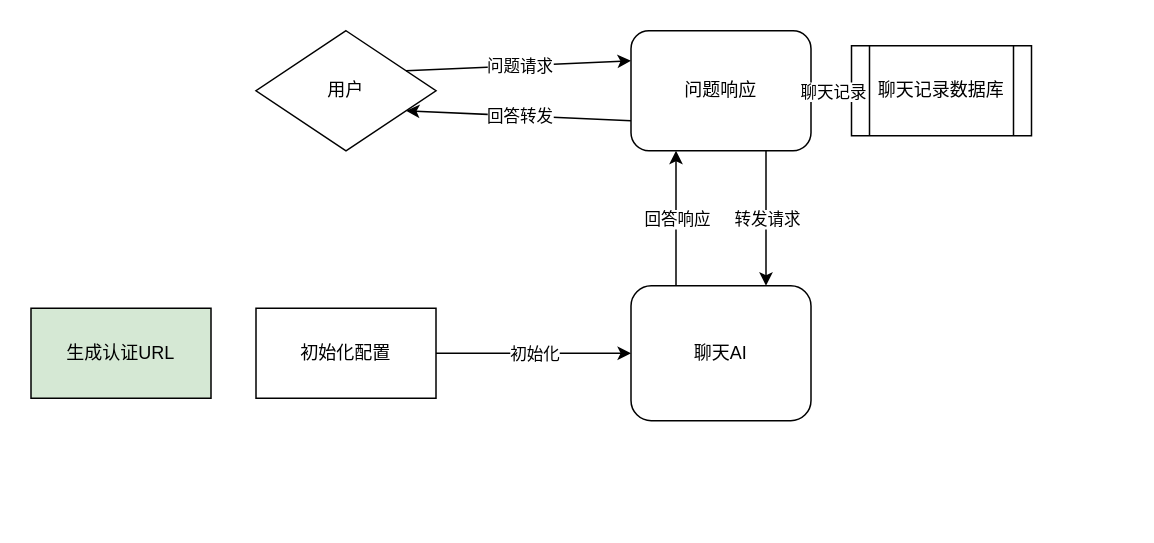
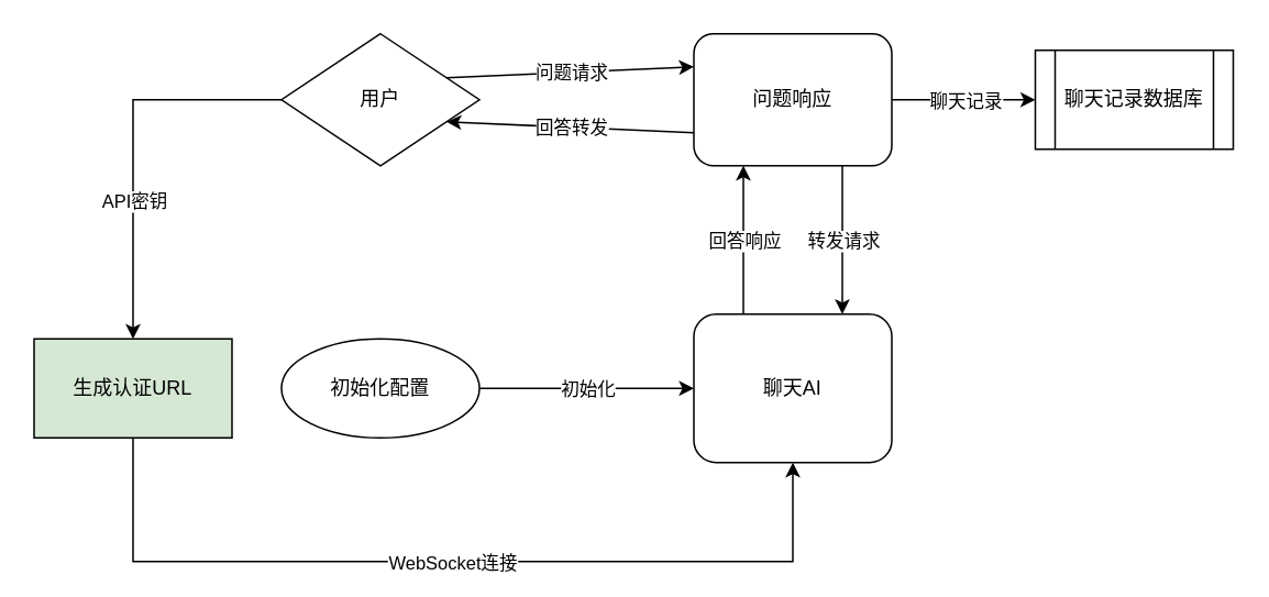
- <mxCell id="13" value="聊天记录数据库" style="shape=process;whiteSpace=wrap;html=1;backgroundOutline=1;" vertex="1" parent="1"><mxGeometry x="567" y="30" width="120" height="60" as="geometry" /></mxCell>
+ <mxCell id="13" value="聊天记录数据库" style="shape=process;whiteSpace=wrap;html=1;backgroundOutline=1;" vertex="1" parent="1"><mxGeometry x="627" y="30" width="120" height="60" as="geometry" /></mxCell>
+ <mxCell id="22" value="" style="endArrow=classic;html=1;rounded=0;exitX=0;exitY=0.5;exitDx=0;exitDy=0;entryX=0.5;entryY=0;entryDx=0;entryDy=0;" edge="1" parent="1" source="2" target="19"><mxGeometry relative="1" as="geometry"><mxPoint x="220" y="220" as="sourcePoint" /><mxPoint x="40" y="110" as="targetPoint" /><Array as="points"><mxPoint x="80" y="60" /></Array></mxGeometry></mxCell>
+ <mxCell id="23" value="API密钥" style="edgeLabel;resizable=0;html=1;;align=center;verticalAlign=middle;" connectable="0" vertex="1" parent="22"><mxGeometry relative="1" as="geometry"><mxPoint y="33" as="offset" /></mxGeometry></mxCell>
- <mxCell id="16" value="初始化配置" style="rounded=0;whiteSpace=wrap;html=1;" vertex="1" parent="1"><mxGeometry x="170" y="205" width="120" height="60" as="geometry" /></mxCell>
+ <mxCell id="16" value="初始化配置" style="ellipse;whiteSpace=wrap;html=1;" vertex="1" parent="1"><mxGeometry x="170" y="205" width="120" height="60" as="geometry" /></mxCell>
+ <mxCell id="20" value="" style="endArrow=classic;html=1;rounded=0;exitX=0.5;exitY=1;exitDx=0;exitDy=0;entryX=0.5;entryY=1;entryDx=0;entryDy=0;" edge="1" parent="1" source="19" target="8"><mxGeometry relative="1" as="geometry"><mxPoint x="220" y="380" as="sourcePoint" /><mxPoint x="490" y="340" as="targetPoint" /><Array as="points"><mxPoint x="80" y="340" /><mxPoint x="480" y="340" /></Array></mxGeometry></mxCell>
+ <mxCell id="21" value="WebSocket连接" style="edgeLabel;resizable=0;html=1;;align=center;verticalAlign=middle;" connectable="0" vertex="1" parent="20"><mxGeometry relative="1" as="geometry" /></mxCell>
